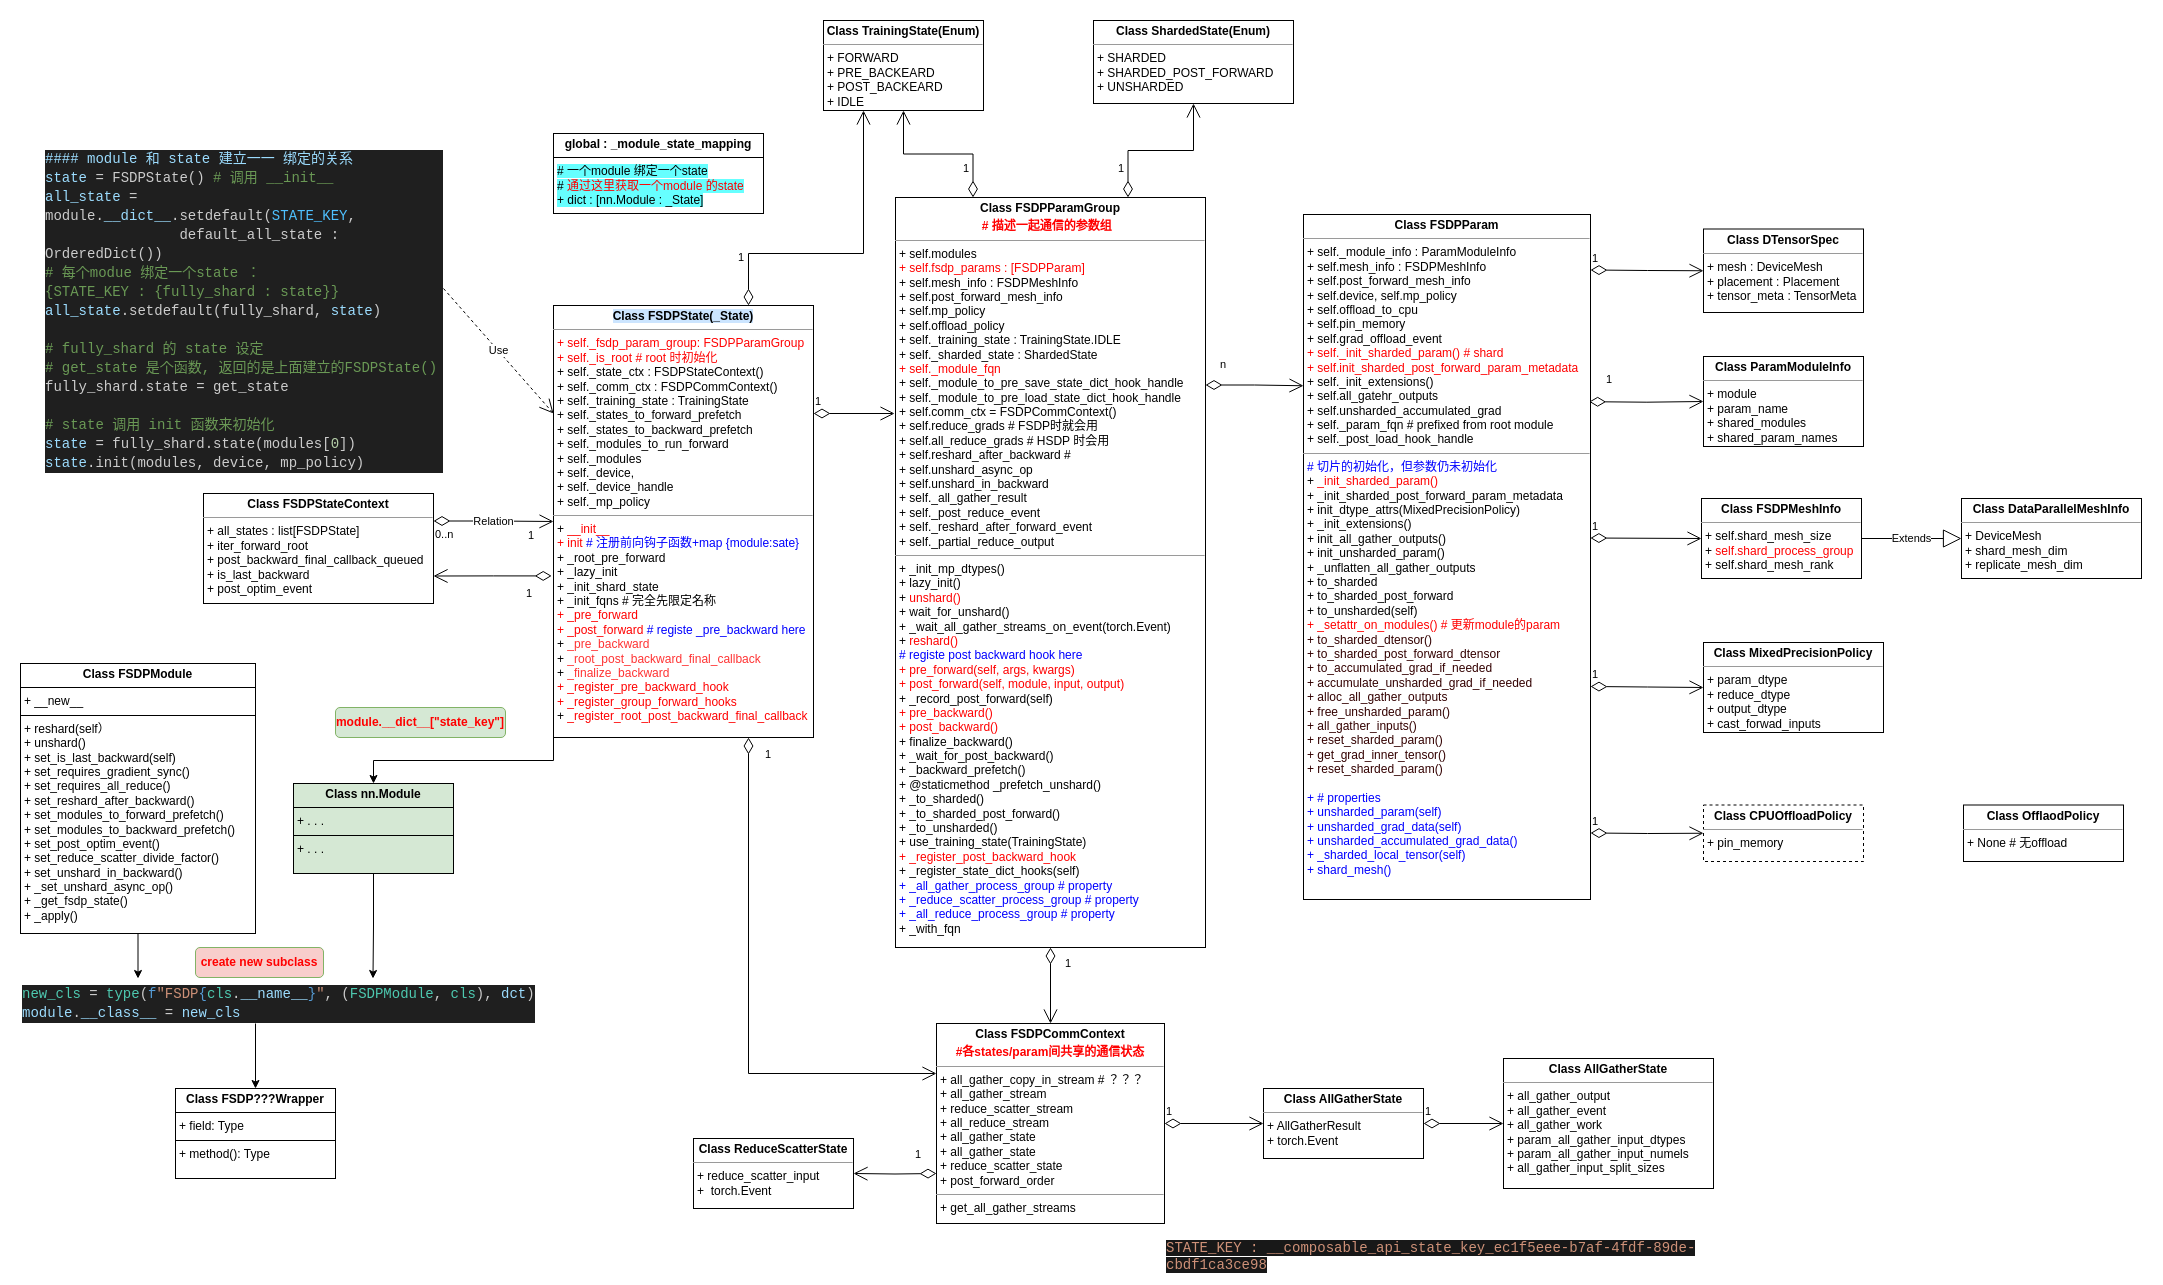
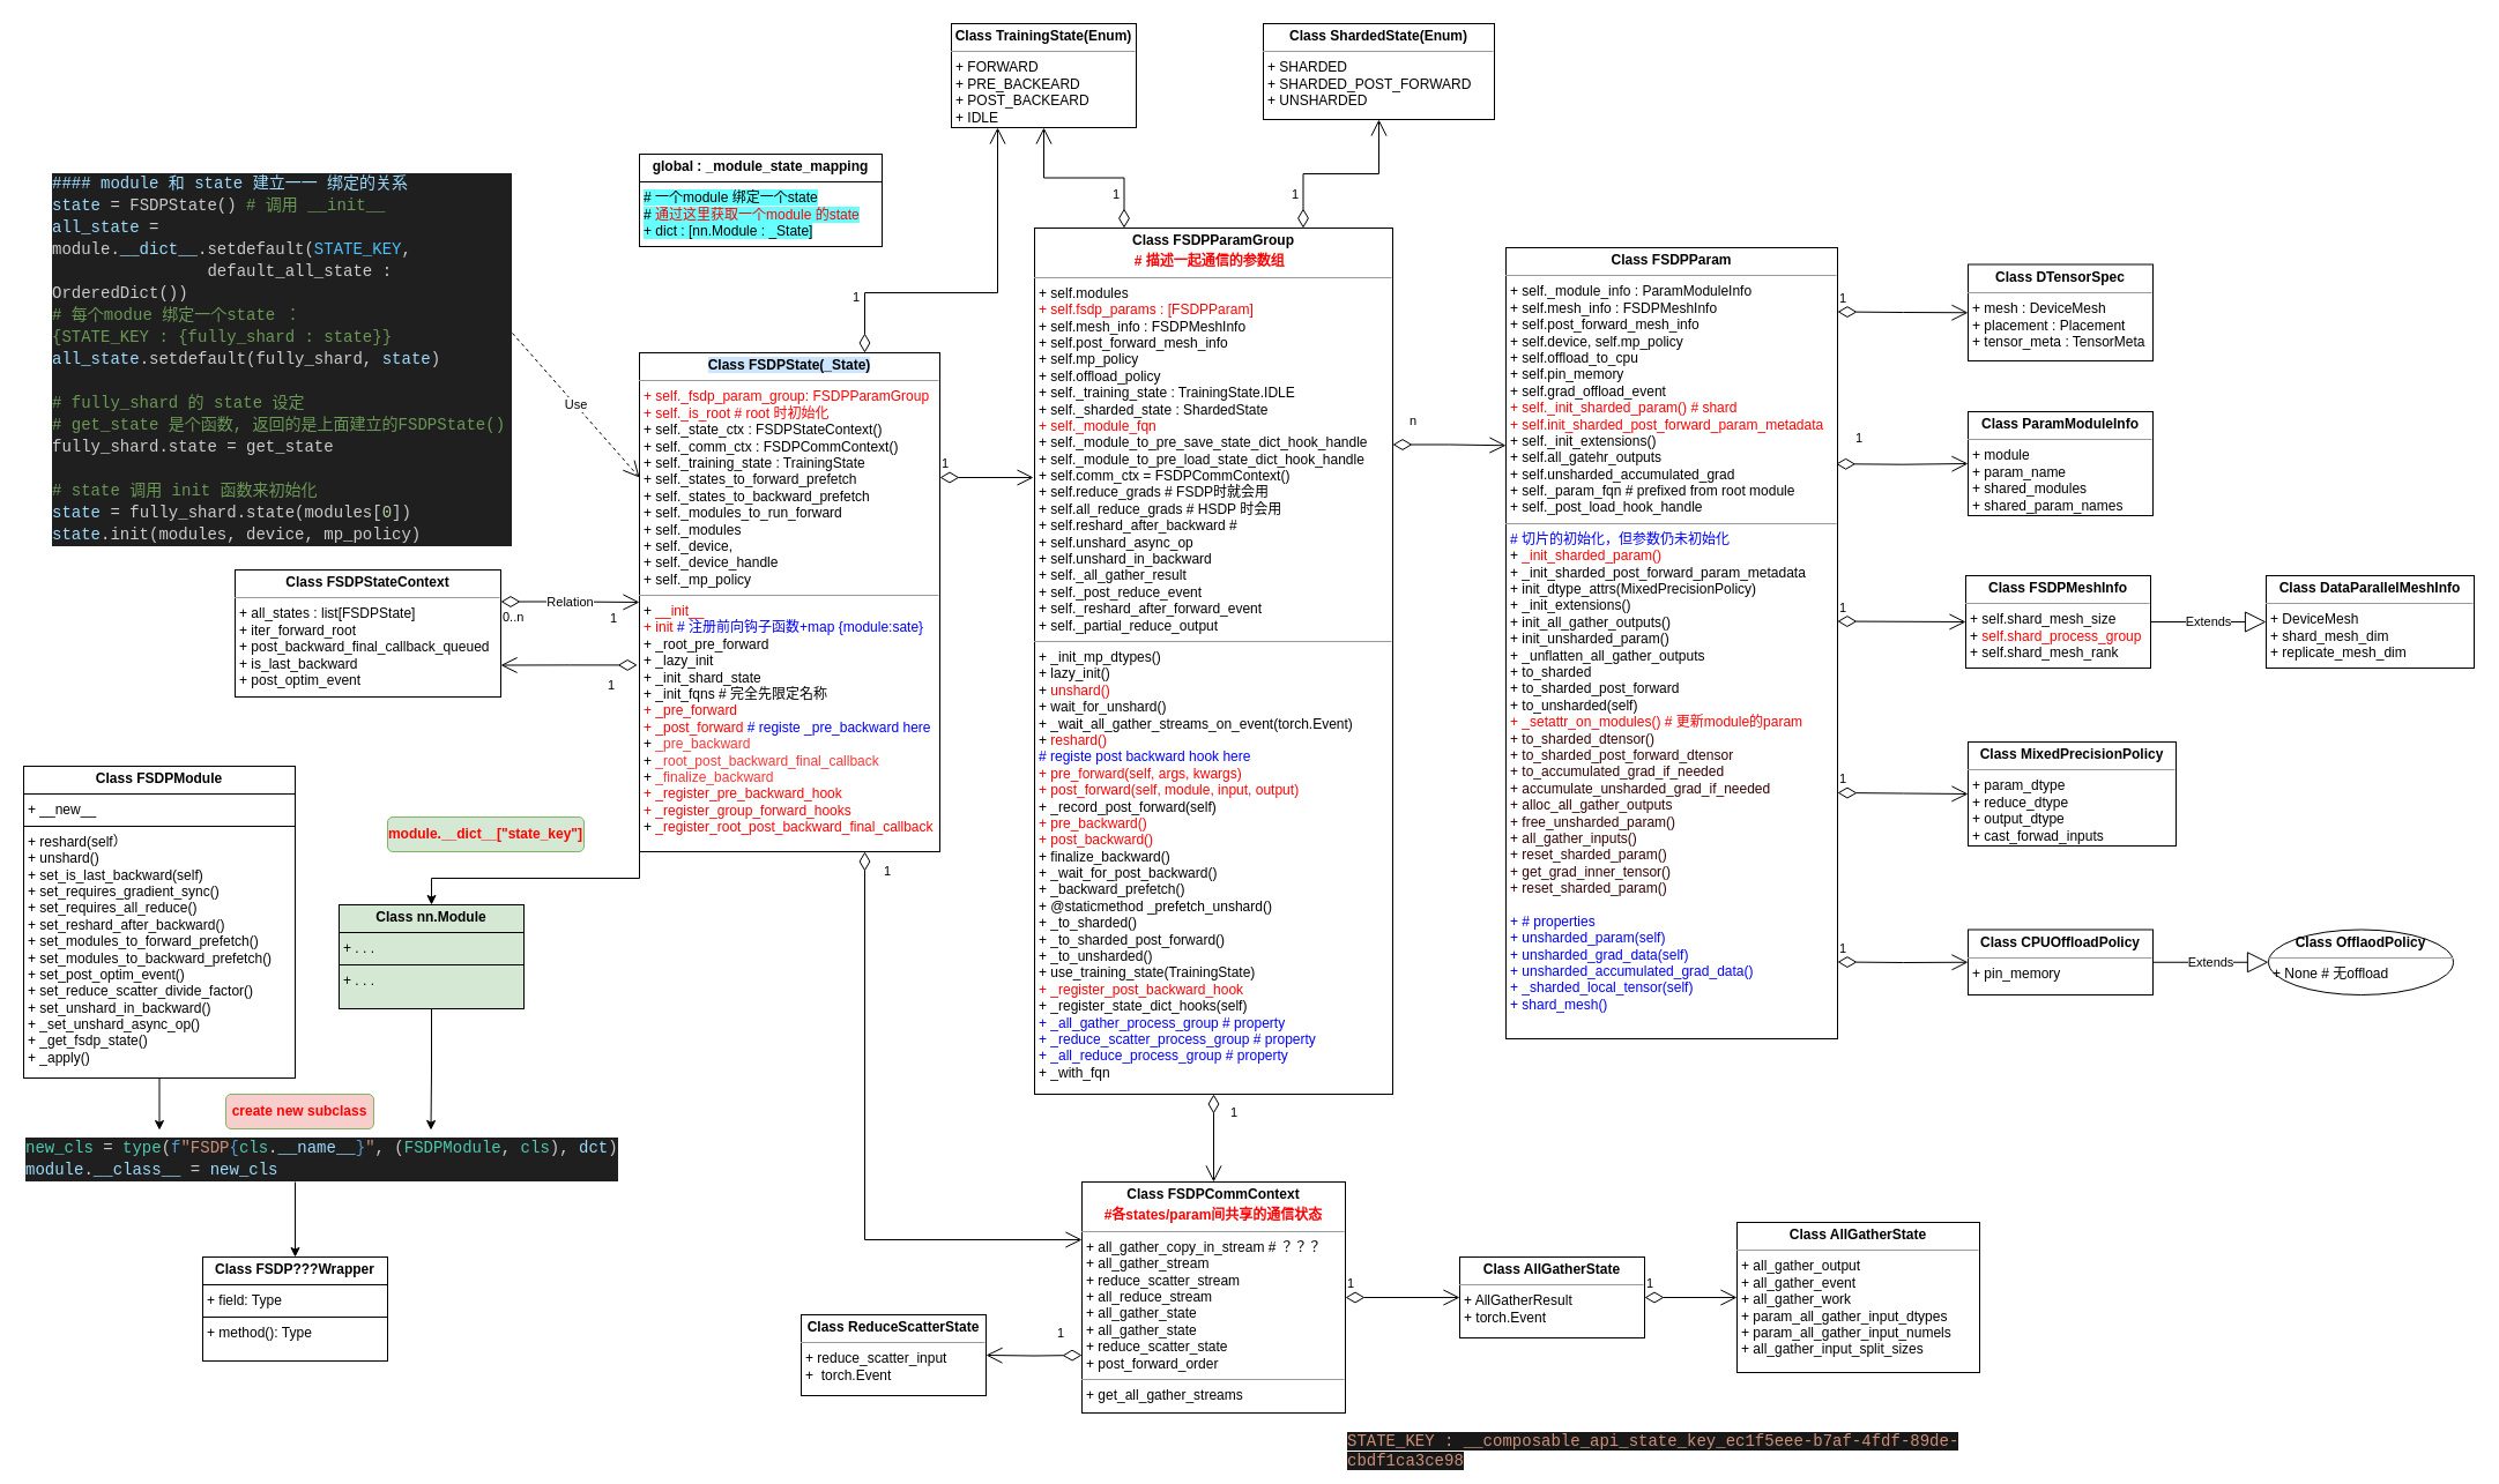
- <mxCell id="14" value="&lt;p style=&quot;margin:0px;margin-top:4px;text-align:center;&quot;&gt;&lt;b&gt;Class CPUOffloadPolicy&lt;/b&gt;&lt;/p&gt;&lt;hr size=&quot;1&quot;&gt;&lt;p style=&quot;margin:0px;margin-left:4px;&quot;&gt;+ pin_memory&lt;/p&gt;" style="verticalAlign=top;align=left;overflow=fill;html=1;whiteSpace=wrap;dashed=1;" parent="1" vertex="1"><mxGeometry x="1703" y="804.5" width="160" height="56.5" as="geometry" /></mxCell>
+ <mxCell id="14" value="&lt;p style=&quot;margin:0px;margin-top:4px;text-align:center;&quot;&gt;&lt;b&gt;Class CPUOffloadPolicy&lt;/b&gt;&lt;/p&gt;&lt;hr size=&quot;1&quot;&gt;&lt;p style=&quot;margin:0px;margin-left:4px;&quot;&gt;+ pin_memory&lt;/p&gt;" style="verticalAlign=top;align=left;overflow=fill;html=1;whiteSpace=wrap;" parent="1" vertex="1"><mxGeometry x="1703" y="804.5" width="160" height="56.5" as="geometry" /></mxCell>
+ <mxCell id="16" value="Extends" style="endArrow=block;endSize=16;endFill=0;html=1;rounded=0;exitX=1;exitY=0.5;exitDx=0;exitDy=0;entryX=0;entryY=0.5;entryDx=0;entryDy=0;" parent="1" source="14" target="15" edge="1"><mxGeometry width="160" relative="1" as="geometry"><mxPoint x="1873" y="731" as="sourcePoint" /><mxPoint x="1973" y="731" as="targetPoint" /></mxGeometry></mxCell>
- <mxCell id="15" value="&lt;p style=&quot;margin:0px;margin-top:4px;text-align:center;&quot;&gt;&lt;b&gt;Class OfflaodPolicy&lt;/b&gt;&lt;/p&gt;&lt;hr size=&quot;1&quot;&gt;&lt;p style=&quot;margin:0px;margin-left:4px;&quot;&gt;+ None # 无offload&lt;/p&gt;" style="verticalAlign=top;align=left;overflow=fill;html=1;whiteSpace=wrap;" parent="1" vertex="1"><mxGeometry x="1963" y="804.5" width="160" height="56.5" as="geometry" /></mxCell>
+ <mxCell id="15" value="&lt;p style=&quot;margin:0px;margin-top:4px;text-align:center;&quot;&gt;&lt;b&gt;Class OfflaodPolicy&lt;/b&gt;&lt;/p&gt;&lt;hr size=&quot;1&quot;&gt;&lt;p style=&quot;margin:0px;margin-left:4px;&quot;&gt;+ None # 无offload&lt;/p&gt;" style="ellipse;verticalAlign=top;align=left;overflow=fill;html=1;whiteSpace=wrap;" parent="1" vertex="1"><mxGeometry x="1963" y="804.5" width="160" height="56.5" as="geometry" /></mxCell>
